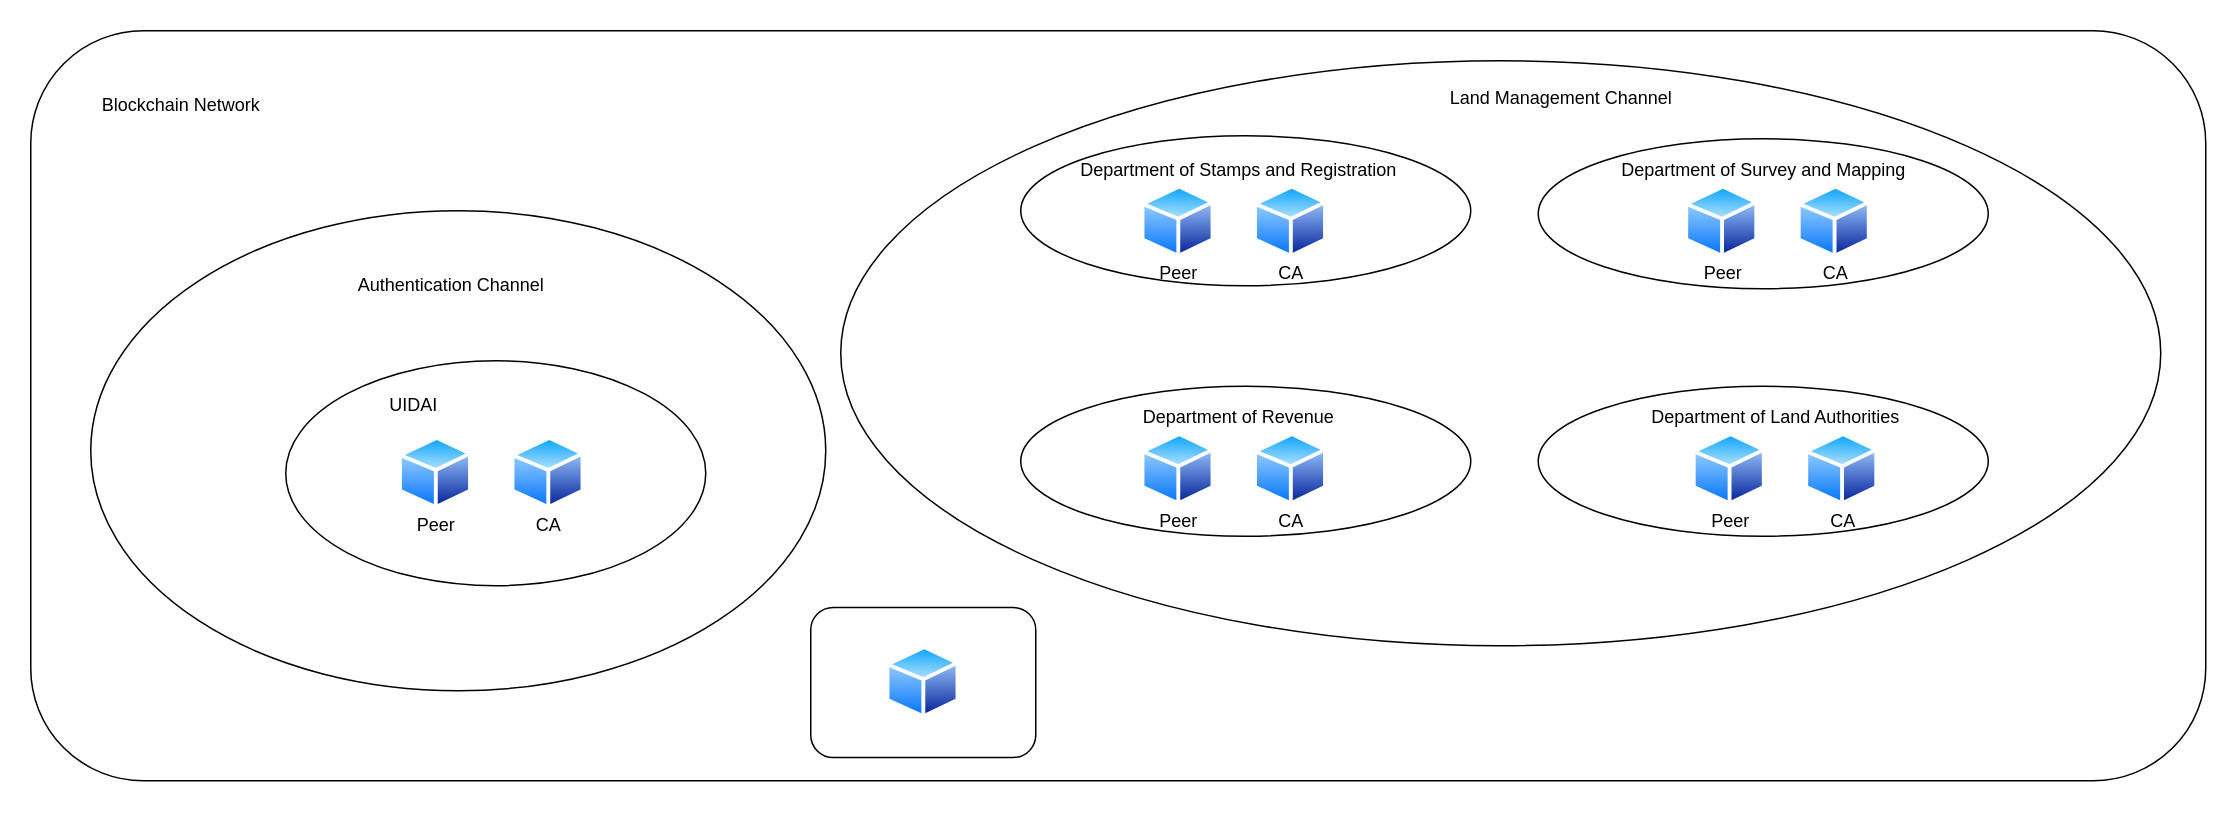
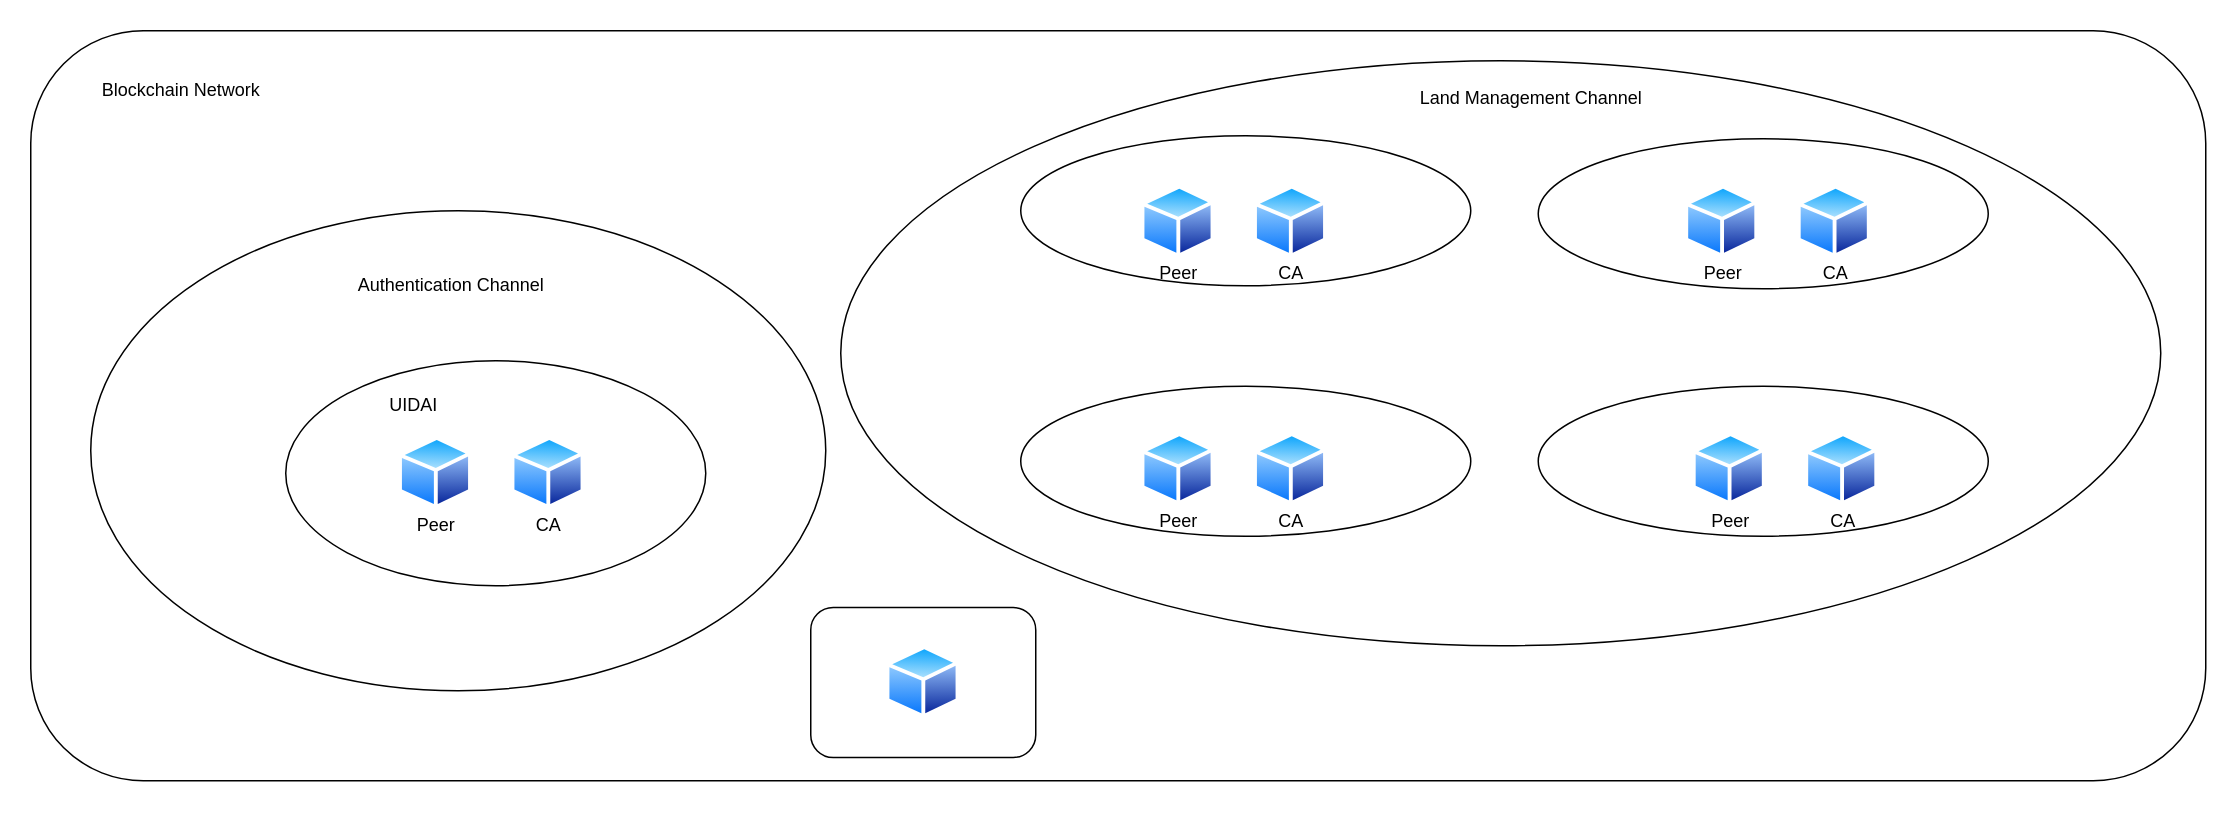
- <mxCell id="19" value="Land Management Channel" style="text;html=1;align=center;verticalAlign=middle;resizable=0;points=[];autosize=1;strokeColor=none;fillColor=none;" vertex="1" parent="1"><mxGeometry x="960" y="55" width="160" height="20" as="geometry" /></mxCell>
+ <mxCell id="19" value="Land Management Channel" style="text;html=1;align=center;verticalAlign=middle;resizable=0;points=[];autosize=1;strokeColor=none;fillColor=none;" vertex="1" parent="1"><mxGeometry x="940" y="55" width="160" height="20" as="geometry" /></mxCell>
- <mxCell id="3" value="Blockchain Network" style="text;html=1;align=center;verticalAlign=middle;resizable=0;points=[];autosize=1;strokeColor=none;fillColor=none;" vertex="1" parent="1"><mxGeometry x="60" y="60" width="120" height="20" as="geometry" /></mxCell>
+ <mxCell id="3" value="Blockchain Network" style="text;html=1;align=center;verticalAlign=middle;resizable=0;points=[];autosize=1;strokeColor=none;fillColor=none;" vertex="1" parent="1"><mxGeometry x="60" y="50" width="120" height="20" as="geometry" /></mxCell>
- <mxCell id="38" value="Department of Stamps and Registration" style="text;html=1;align=center;verticalAlign=middle;resizable=0;points=[];autosize=1;strokeColor=none;fillColor=none;" vertex="1" parent="1"><mxGeometry x="710" y="103" width="230" height="20" as="geometry" /></mxCell>
- <mxCell id="37" value="Department of Survey and Mapping" style="text;html=1;align=center;verticalAlign=middle;resizable=0;points=[];autosize=1;strokeColor=none;fillColor=none;" vertex="1" parent="1"><mxGeometry x="1075" y="103" width="200" height="20" as="geometry" /></mxCell>
- <mxCell id="36" value="Department of Revenue" style="text;html=1;align=center;verticalAlign=middle;resizable=0;points=[];autosize=1;strokeColor=none;fillColor=none;" vertex="1" parent="1"><mxGeometry x="755" y="268" width="140" height="20" as="geometry" /></mxCell>
- <mxCell id="39" value="Department of Land Authorities" style="text;html=1;align=center;verticalAlign=middle;resizable=0;points=[];autosize=1;strokeColor=none;fillColor=none;" vertex="1" parent="1"><mxGeometry x="1092.5" y="268" width="180" height="20" as="geometry" /></mxCell>
